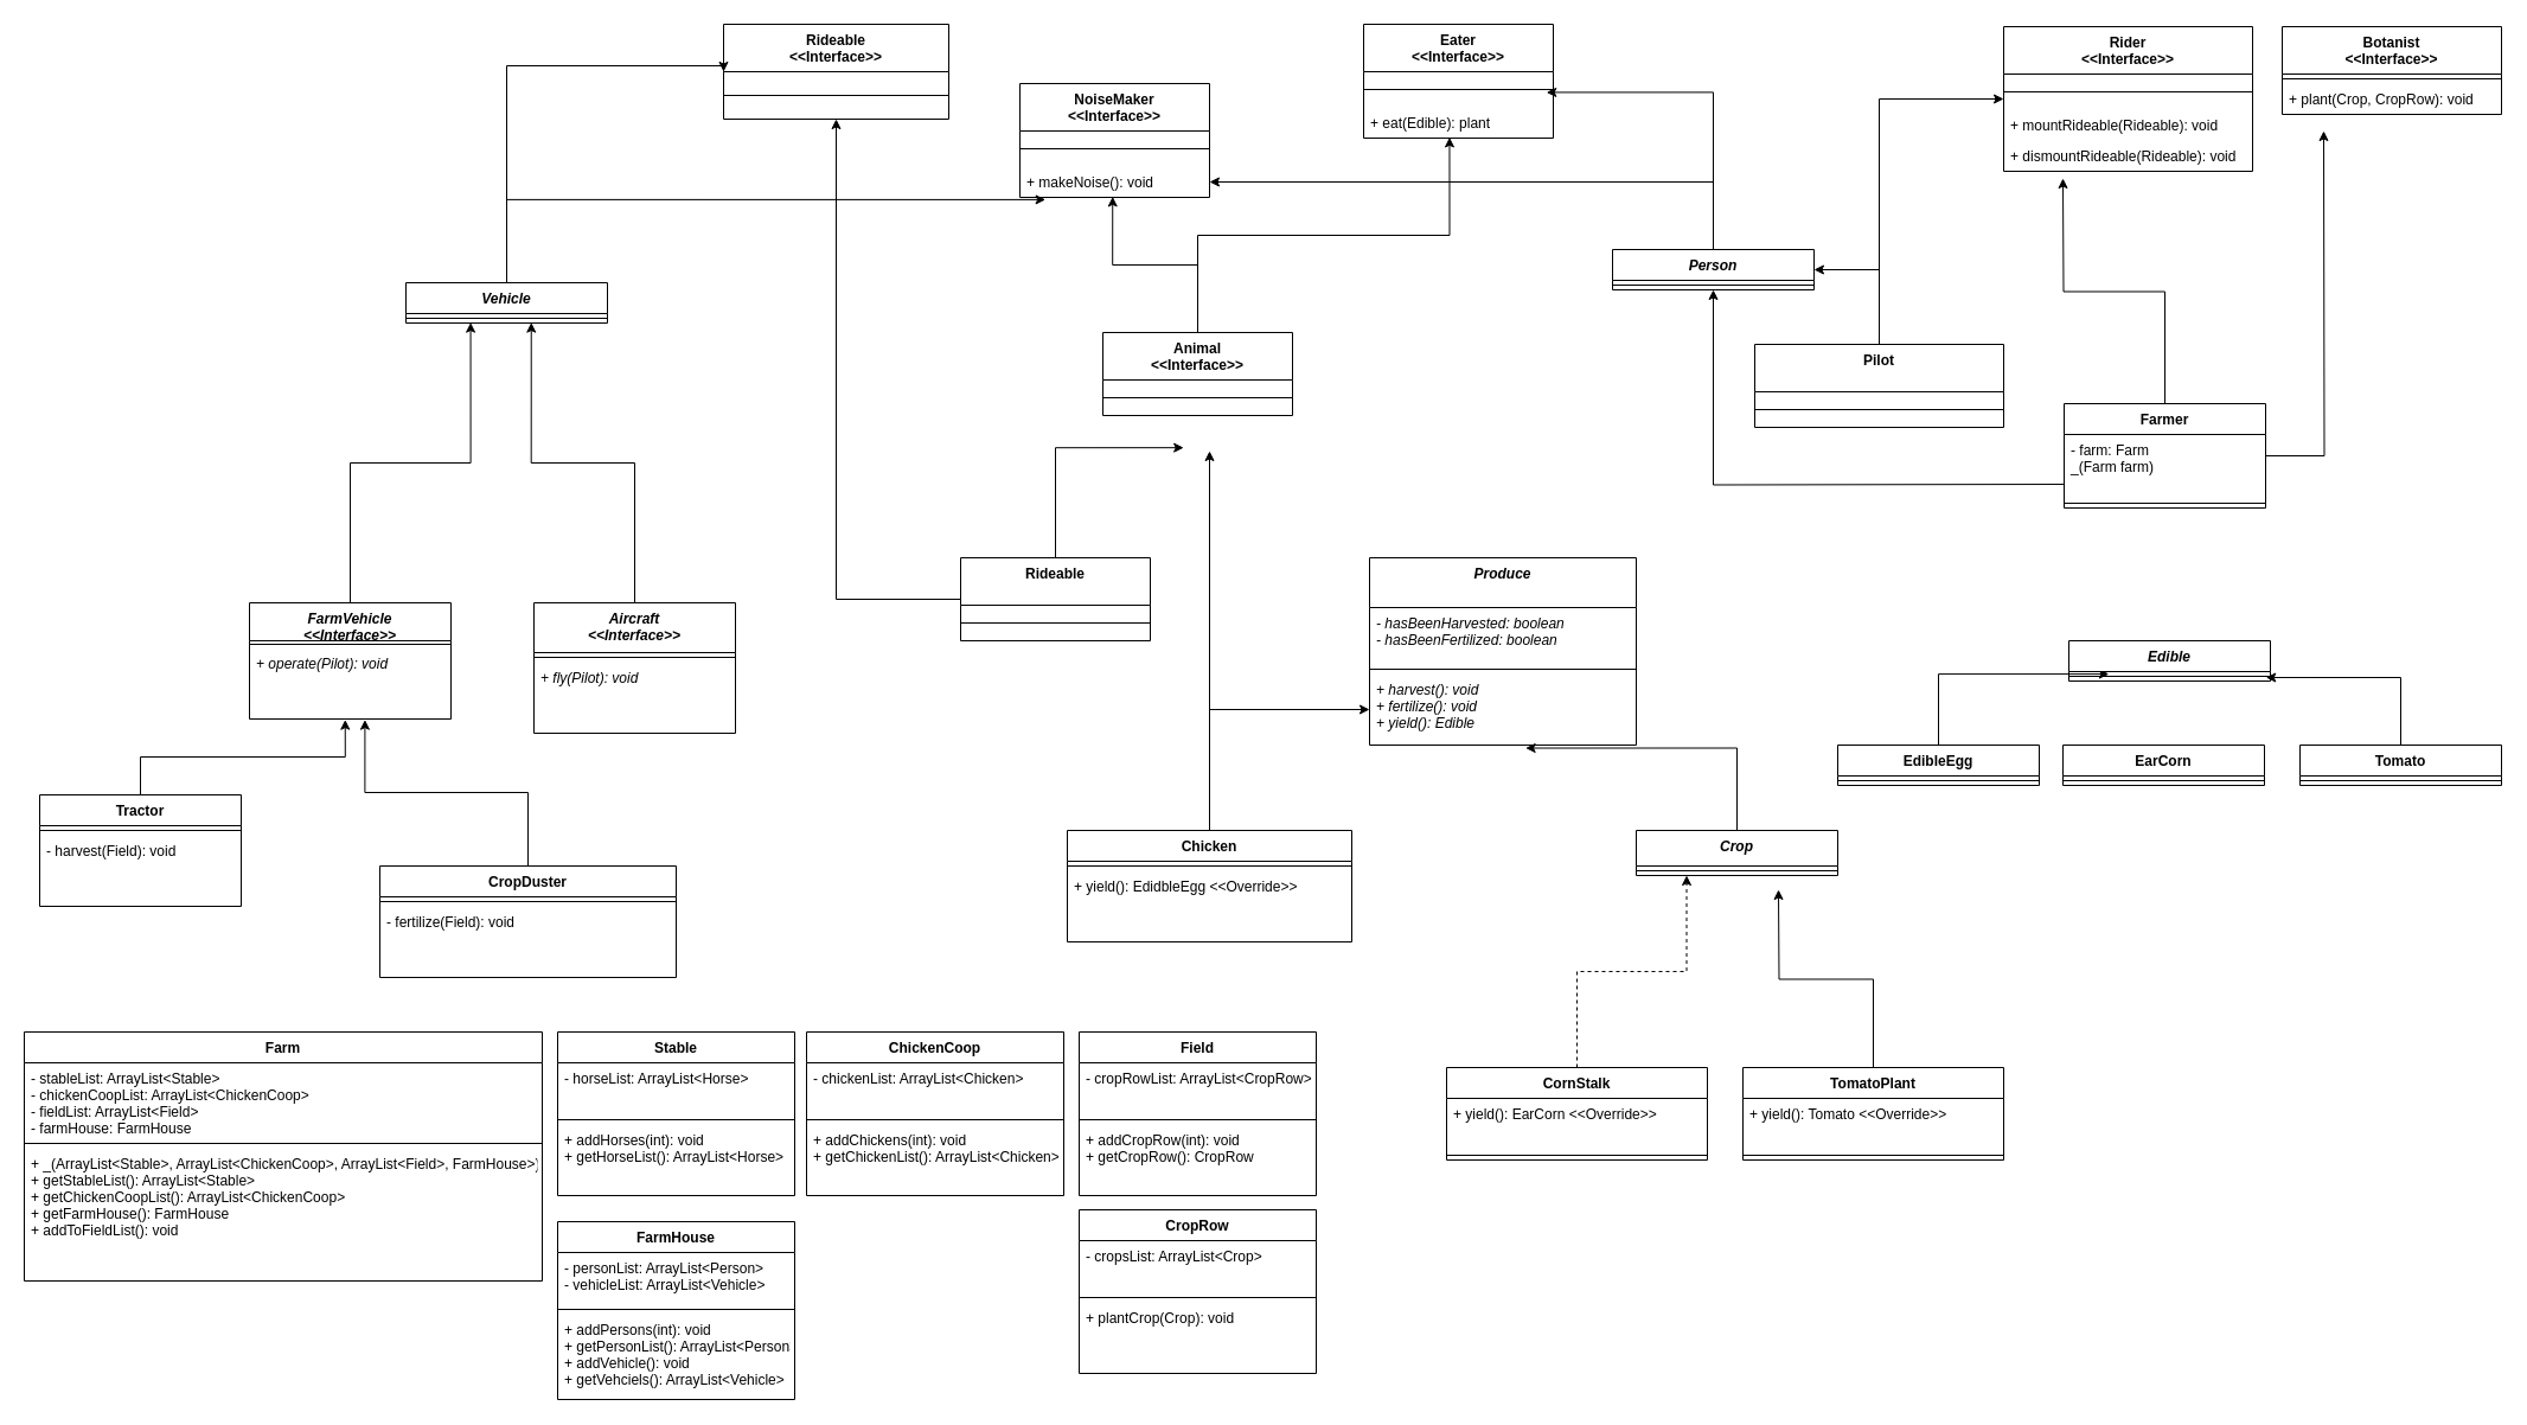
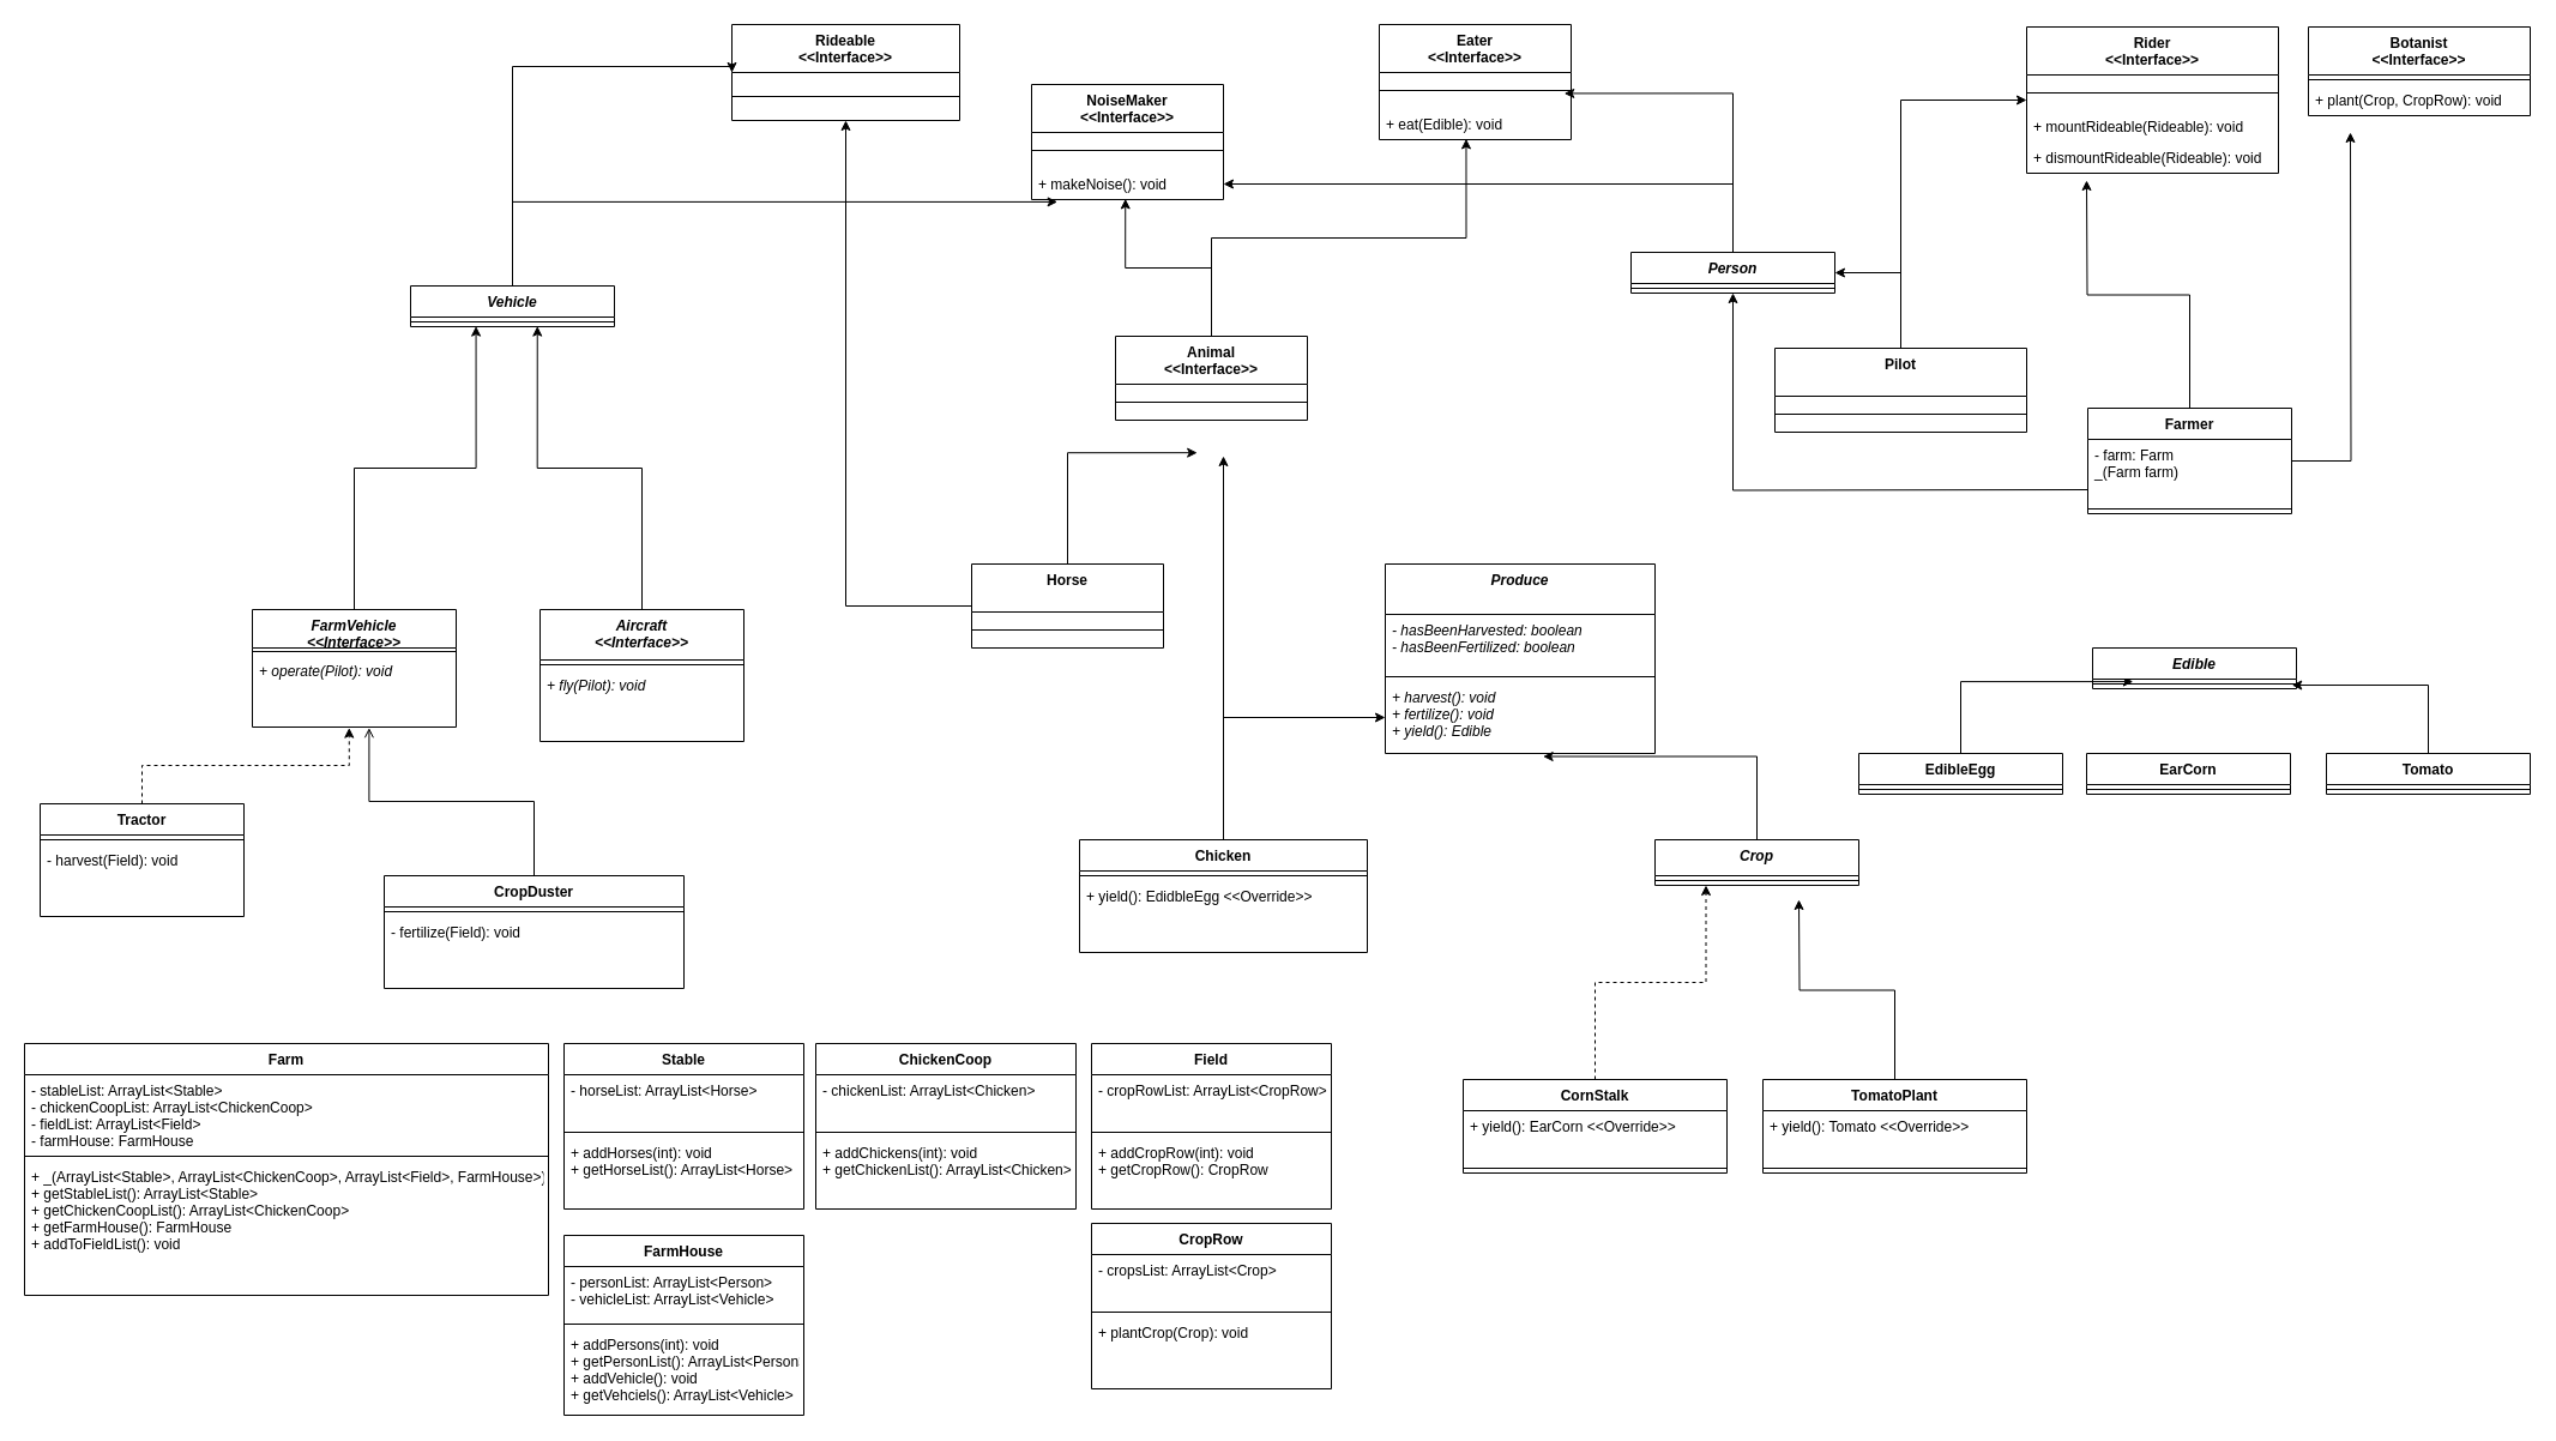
- <mxCell id="4" value="+ eat(Edible): plant" style="text;strokeColor=none;fillColor=none;align=left;verticalAlign=top;spacingLeft=4;spacingRight=4;overflow=hidden;rotatable=0;points=[[0,0.5],[1,0.5]];portConstraint=eastwest;" parent="2" vertex="1"><mxGeometry y="70" width="160" height="26" as="geometry" /></mxCell>
+ <mxCell id="4" value="+ eat(Edible): void" style="text;strokeColor=none;fillColor=none;align=left;verticalAlign=top;spacingLeft=4;spacingRight=4;overflow=hidden;rotatable=0;points=[[0,0.5],[1,0.5]];portConstraint=eastwest;" parent="2" vertex="1"><mxGeometry y="70" width="160" height="26" as="geometry" /></mxCell>
- <mxCell id="14" value="Rideable" style="swimlane;fontStyle=1;align=center;verticalAlign=top;childLayout=stackLayout;horizontal=1;startSize=40;horizontalStack=0;resizeParent=1;resizeParentMax=0;resizeLast=0;collapsible=1;marginBottom=0;" parent="1" vertex="1"><mxGeometry x="810" y="470" width="160" height="70" as="geometry" /></mxCell>
+ <mxCell id="14" value="Horse" style="swimlane;fontStyle=1;align=center;verticalAlign=top;childLayout=stackLayout;horizontal=1;startSize=40;horizontalStack=0;resizeParent=1;resizeParentMax=0;resizeLast=0;collapsible=1;marginBottom=0;" parent="1" vertex="1"><mxGeometry x="810" y="470" width="160" height="70" as="geometry" /></mxCell>
- <mxCell id="68" style="edgeStyle=orthogonalEdgeStyle;rounded=0;orthogonalLoop=1;jettySize=auto;html=1;entryX=0.573;entryY=1.011;entryDx=0;entryDy=0;entryPerimeter=0;" parent="1" source="69" target="55" edge="1"><mxGeometry relative="1" as="geometry" /></mxCell>
+ <mxCell id="68" style="edgeStyle=orthogonalEdgeStyle;rounded=0;orthogonalLoop=1;jettySize=auto;html=1;entryX=0.573;entryY=1.011;entryDx=0;entryDy=0;entryPerimeter=0;endArrow=open;" parent="1" source="69" target="55" edge="1"><mxGeometry relative="1" as="geometry" /></mxCell>
- <mxCell id="64" style="edgeStyle=orthogonalEdgeStyle;rounded=0;orthogonalLoop=1;jettySize=auto;html=1;entryX=0.475;entryY=1.011;entryDx=0;entryDy=0;entryPerimeter=0;" parent="1" source="65" target="55" edge="1"><mxGeometry relative="1" as="geometry" /></mxCell>
+ <mxCell id="64" style="edgeStyle=orthogonalEdgeStyle;rounded=0;orthogonalLoop=1;jettySize=auto;html=1;entryX=0.475;entryY=1.011;entryDx=0;entryDy=0;entryPerimeter=0;dashed=1;" parent="1" source="65" target="55" edge="1"><mxGeometry relative="1" as="geometry" /></mxCell>
